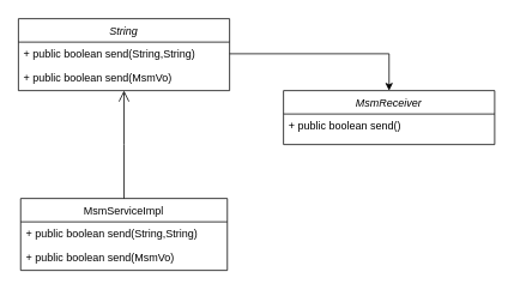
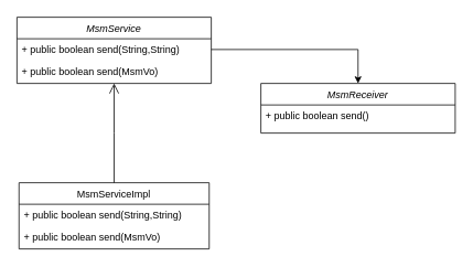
- <mxCell id="2" value="String" style="swimlane;fontStyle=2;align=center;verticalAlign=top;childLayout=stackLayout;horizontal=1;startSize=26;horizontalStack=0;resizeParent=1;resizeLast=0;collapsible=1;marginBottom=0;rounded=0;shadow=0;strokeWidth=1;" vertex="1" parent="1"><mxGeometry x="20" y="20" width="235" height="80" as="geometry"><mxRectangle x="230" y="140" width="160" height="26" as="alternateBounds" /></mxGeometry></mxCell>
+ <mxCell id="2" value="MsmService" style="swimlane;fontStyle=2;align=center;verticalAlign=top;childLayout=stackLayout;horizontal=1;startSize=26;horizontalStack=0;resizeParent=1;resizeLast=0;collapsible=1;marginBottom=0;rounded=0;shadow=0;strokeWidth=1;" vertex="1" parent="1"><mxGeometry x="20" y="20" width="235" height="80" as="geometry"><mxRectangle x="230" y="140" width="160" height="26" as="alternateBounds" /></mxGeometry></mxCell>
